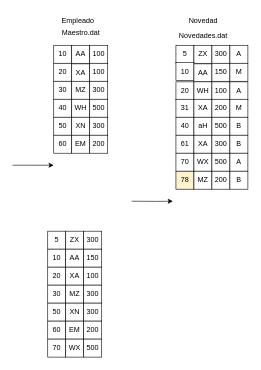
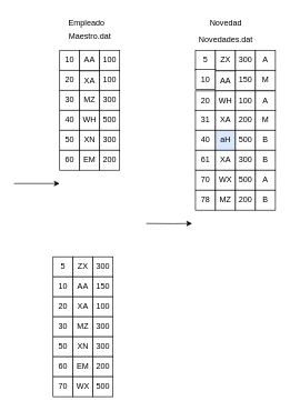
- <mxCell id="36" value="aH" style="rounded=0;whiteSpace=wrap;html=1;" parent="22" vertex="1"><mxGeometry x="30" y="120" width="30" height="30" as="geometry" /></mxCell>
+ <mxCell id="36" value="aH" style="rounded=0;whiteSpace=wrap;html=1;fillColor=#dae8fc;" parent="22" vertex="1"><mxGeometry x="30" y="120" width="30" height="30" as="geometry" /></mxCell>
- <mxCell id="51" value="78" style="rounded=0;whiteSpace=wrap;html=1;fillColor=#fff2cc;" parent="1" vertex="1"><mxGeometry x="292.77" y="285" width="30" height="30" as="geometry" /></mxCell>
+ <mxCell id="51" value="78" style="rounded=0;whiteSpace=wrap;html=1;" parent="1" vertex="1"><mxGeometry x="292.77" y="285" width="30" height="30" as="geometry" /></mxCell>
